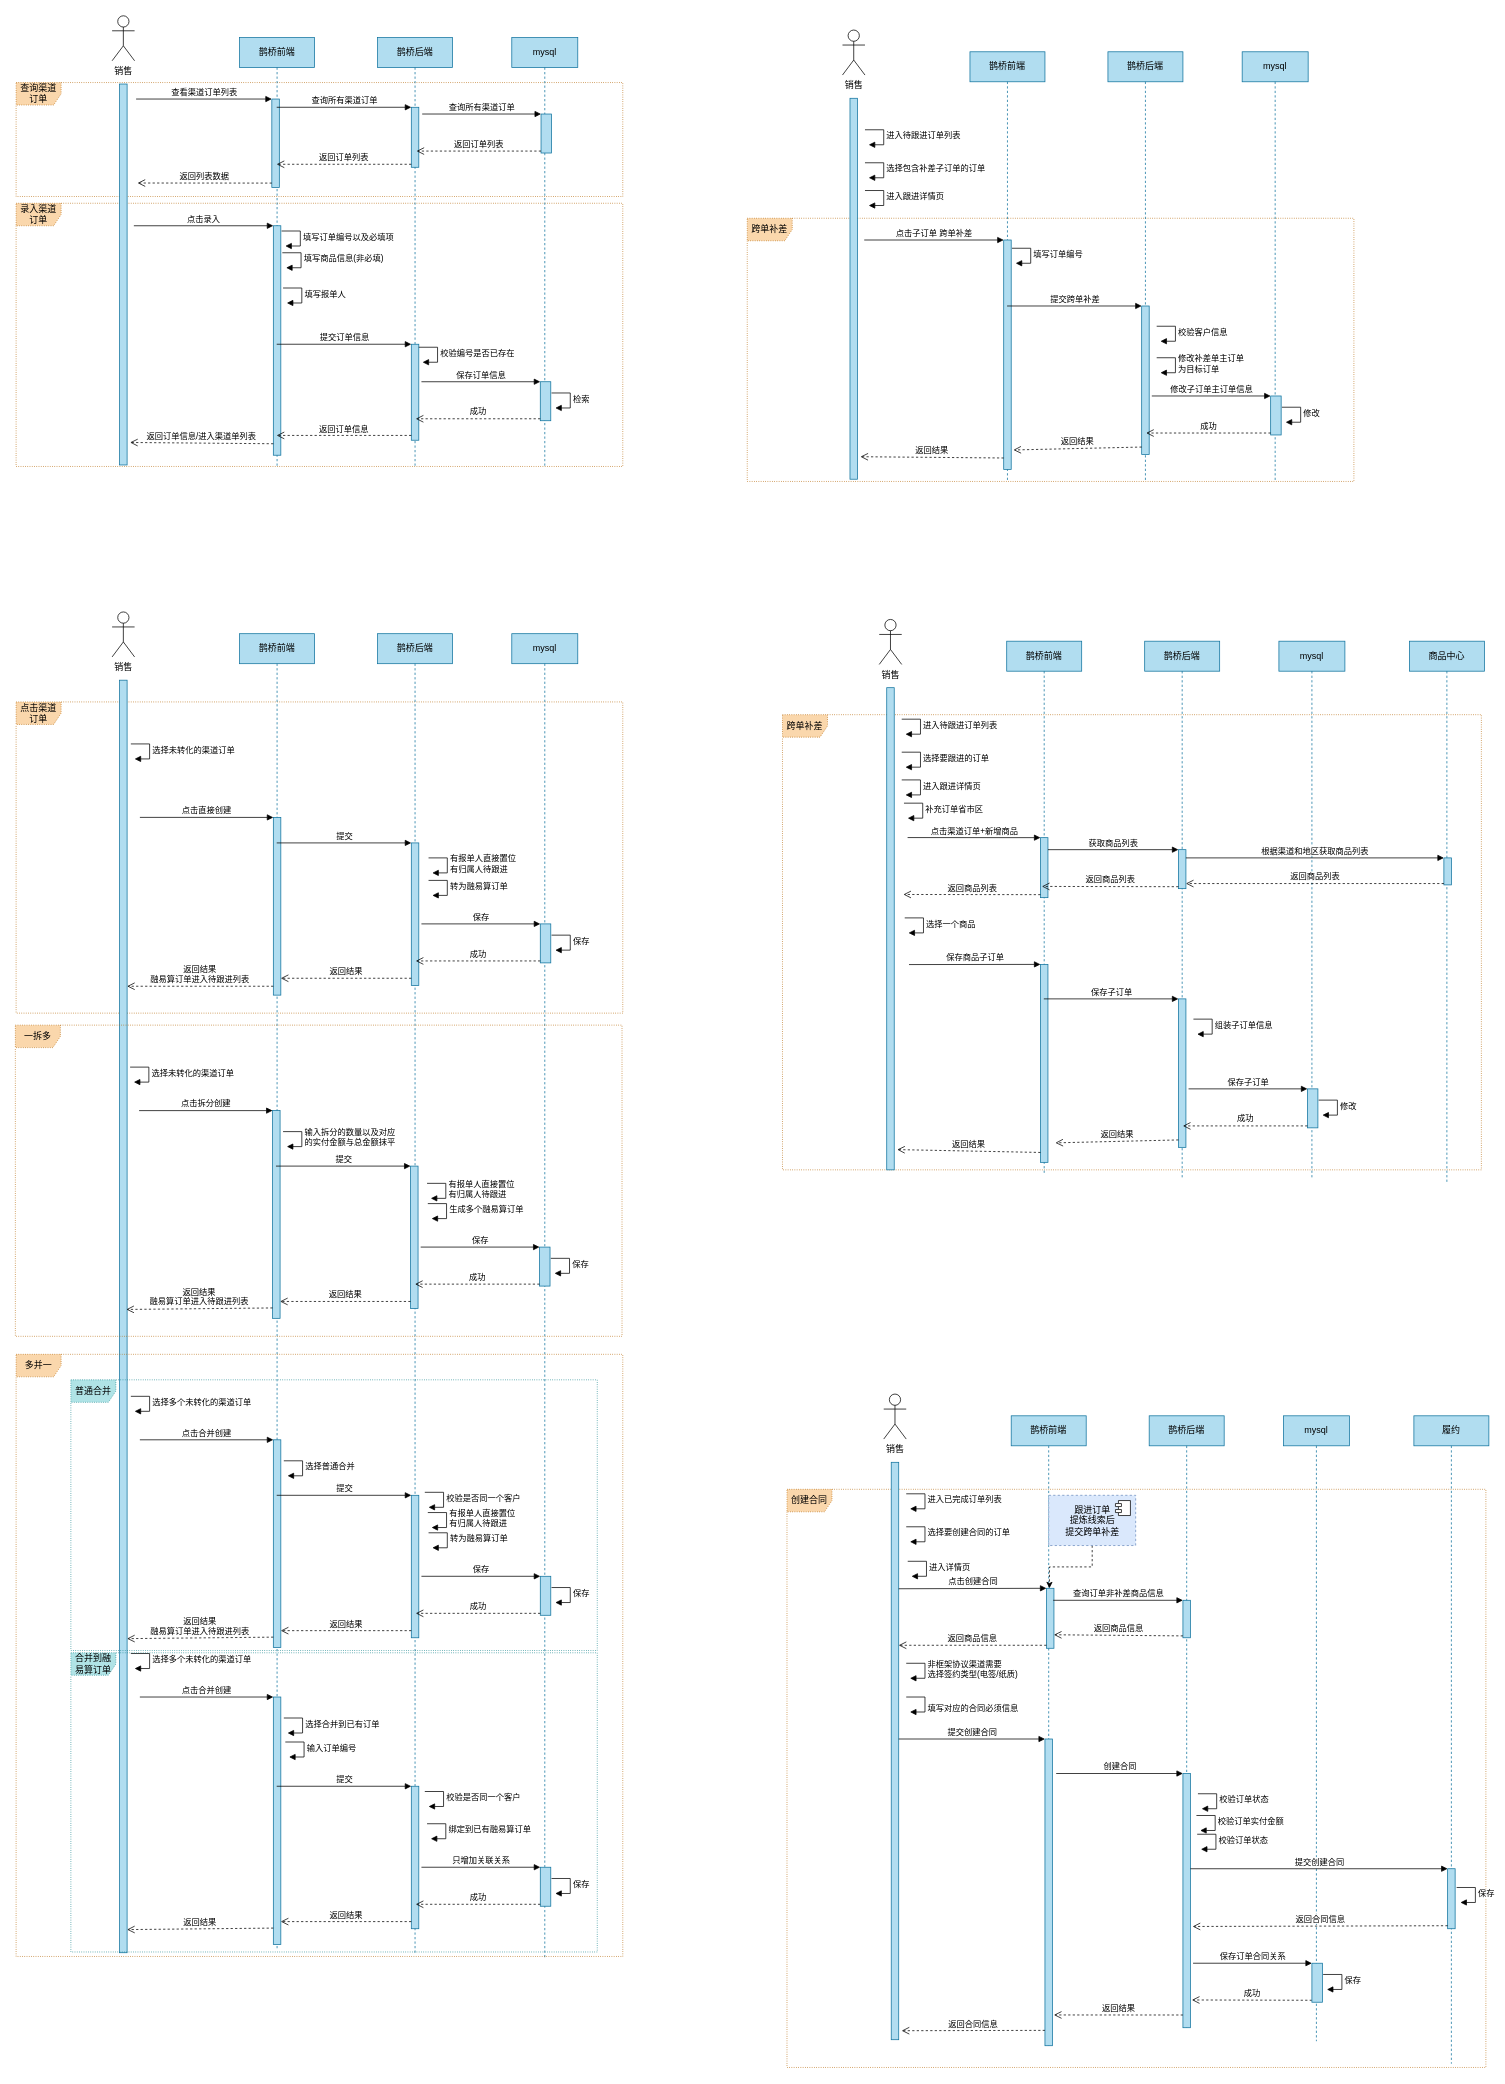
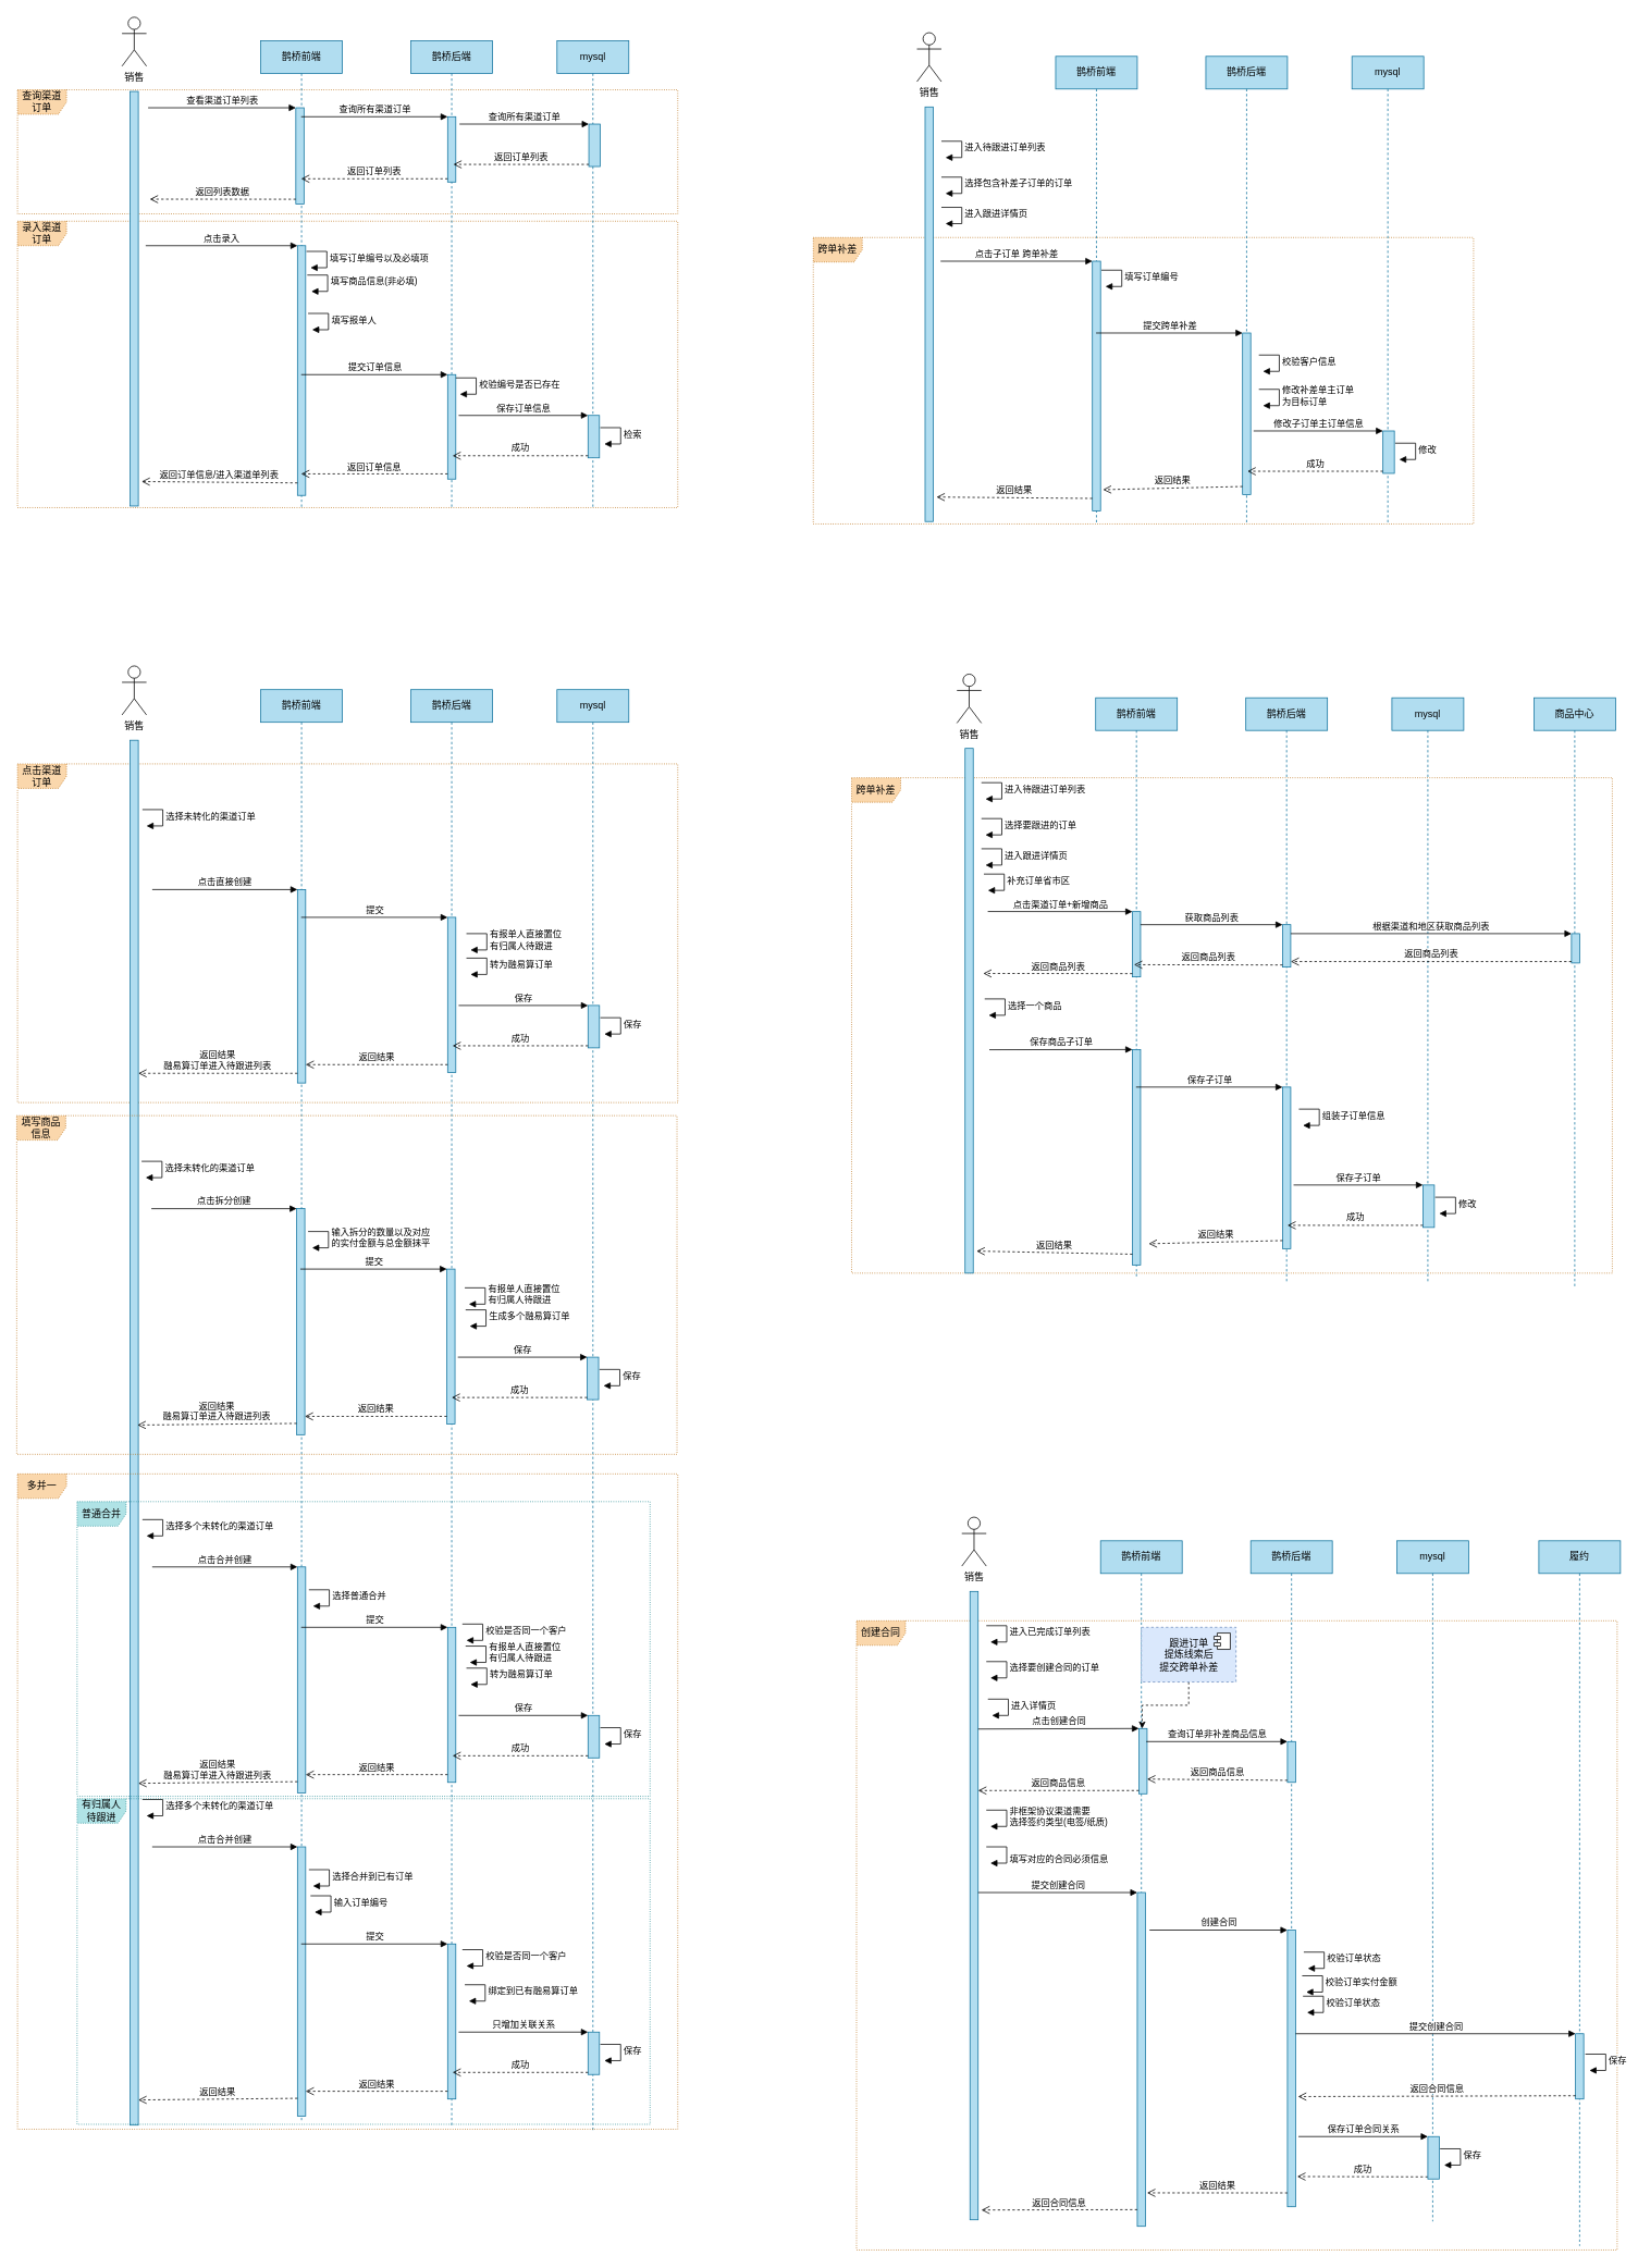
- <mxCell id="54" value="一拆多" style="shape=umlFrame;whiteSpace=wrap;html=1;fillColor=#fad7ac;strokeColor=#b46504;dashed=1;shadow=0;dashPattern=1 2;" vertex="1" parent="1"><mxGeometry x="20" y="1366" width="809" height="415" as="geometry" /></mxCell>
+ <mxCell id="54" value="填写商品信息" style="shape=umlFrame;whiteSpace=wrap;html=1;fillColor=#fad7ac;strokeColor=#b46504;dashed=1;shadow=0;dashPattern=1 2;" vertex="1" parent="1"><mxGeometry x="20" y="1366" width="809" height="415" as="geometry" /></mxCell>
- <mxCell id="101" value="合并到融易算订单" style="shape=umlFrame;whiteSpace=wrap;html=1;shadow=0;dashed=1;dashPattern=1 2;fillColor=#b0e3e6;strokeColor=#0e8088;" vertex="1" parent="1"><mxGeometry x="94" y="2203" width="702" height="399" as="geometry" /></mxCell>
+ <mxCell id="101" value="有归属人待跟进" style="shape=umlFrame;whiteSpace=wrap;html=1;shadow=0;dashed=1;dashPattern=1 2;fillColor=#b0e3e6;strokeColor=#0e8088;" vertex="1" parent="1"><mxGeometry x="94" y="2203" width="702" height="399" as="geometry" /></mxCell>
